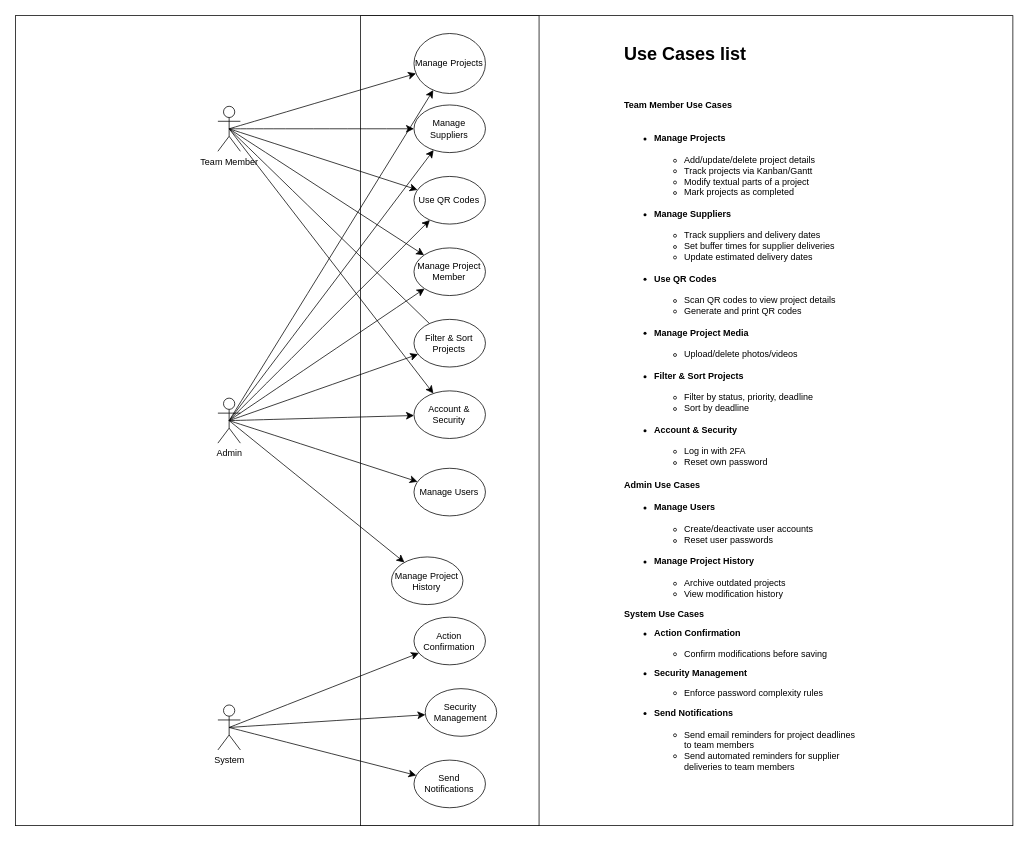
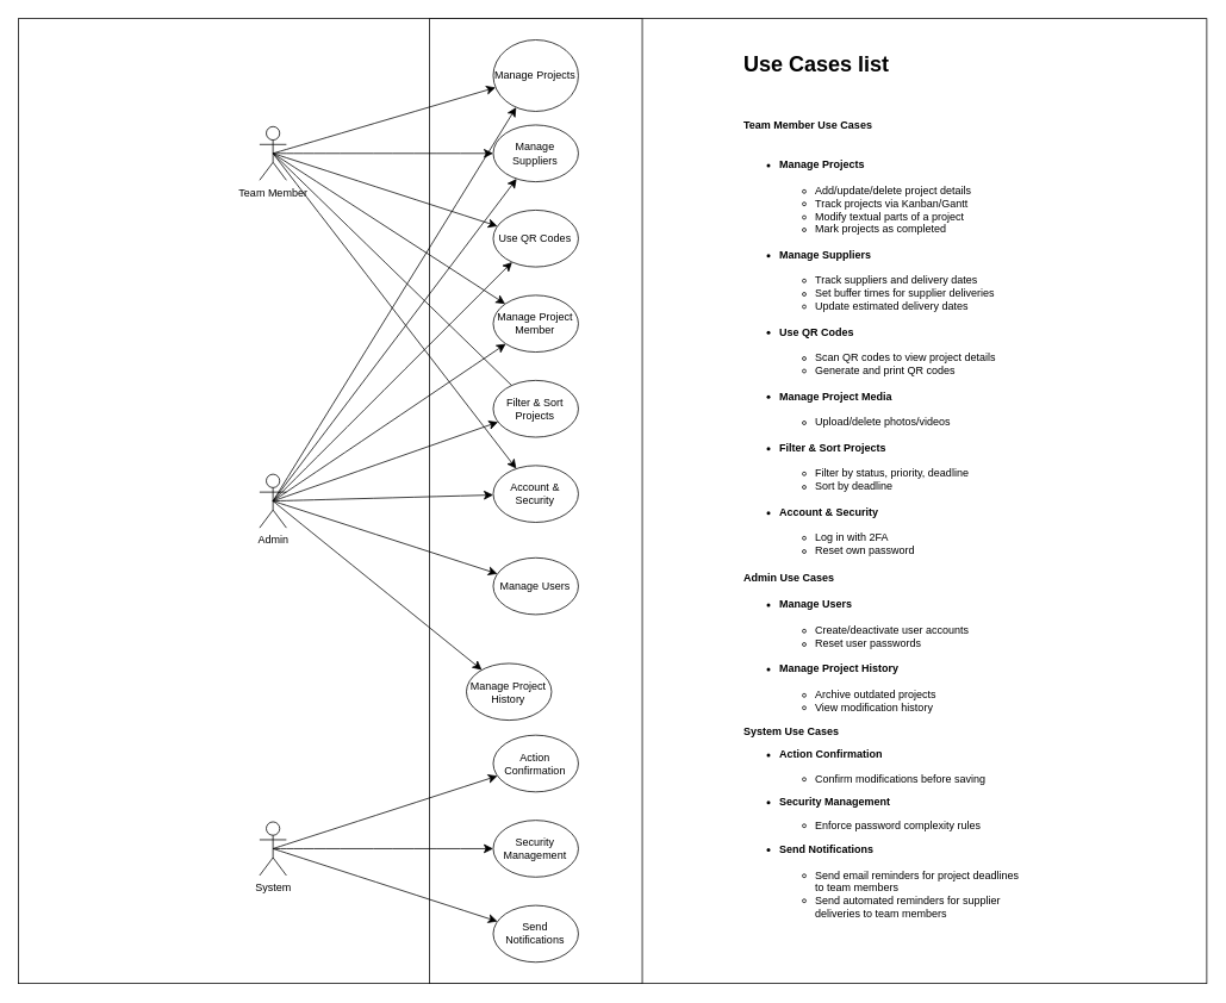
- <mxCell id="14" value="Security Management" style="ellipse;whiteSpace=wrap;html=1;" vertex="1" parent="4"><mxGeometry x="86.472" y="897.353" width="95.296" height="63.529" as="geometry" /></mxCell>
+ <mxCell id="14" value="Security Management" style="ellipse;whiteSpace=wrap;html=1;" vertex="1" parent="4"><mxGeometry x="71.472" y="897.353" width="95.296" height="63.529" as="geometry" /></mxCell>
- <mxCell id="18" value="System" style="shape=umlActor;verticalLabelPosition=bottom;verticalAlign=top;html=1;outlineConnect=0;" vertex="1" parent="1"><mxGeometry x="290" y="939.12" width="30" height="60" as="geometry" /></mxCell>
+ <mxCell id="18" value="System" style="shape=umlActor;verticalLabelPosition=bottom;verticalAlign=top;html=1;outlineConnect=0;" vertex="1" parent="1"><mxGeometry x="290" y="919.12" width="30" height="60" as="geometry" /></mxCell>
